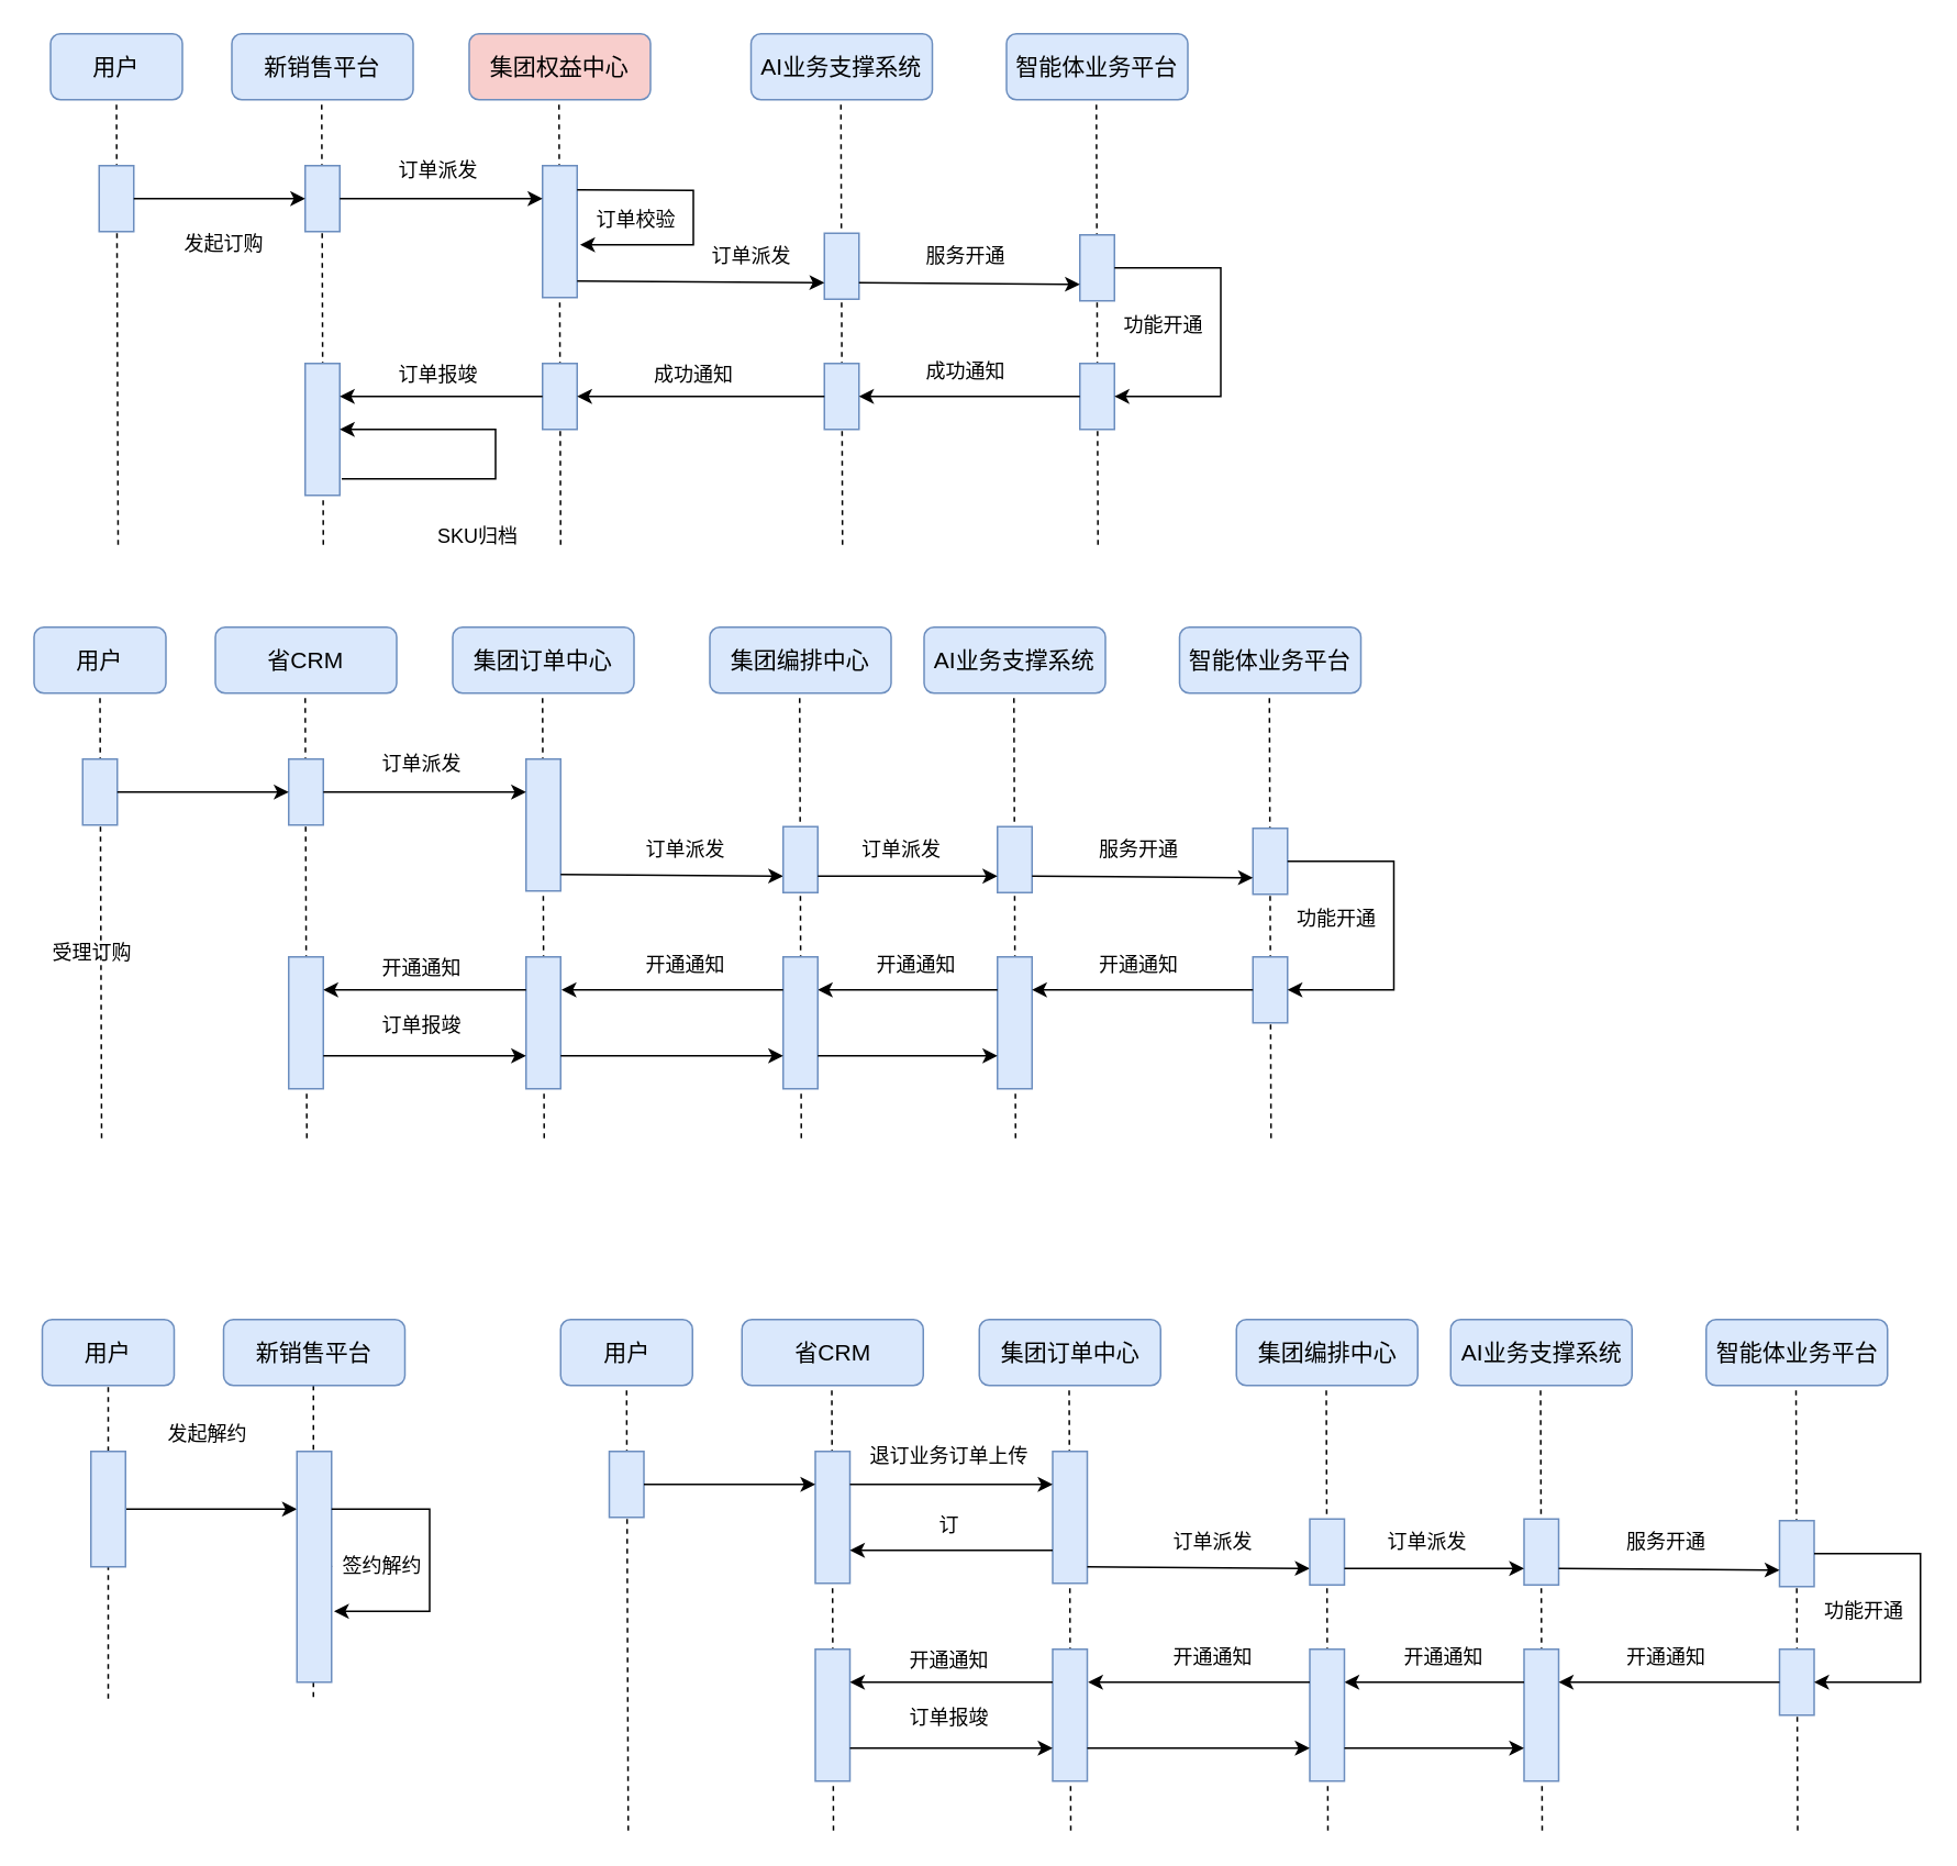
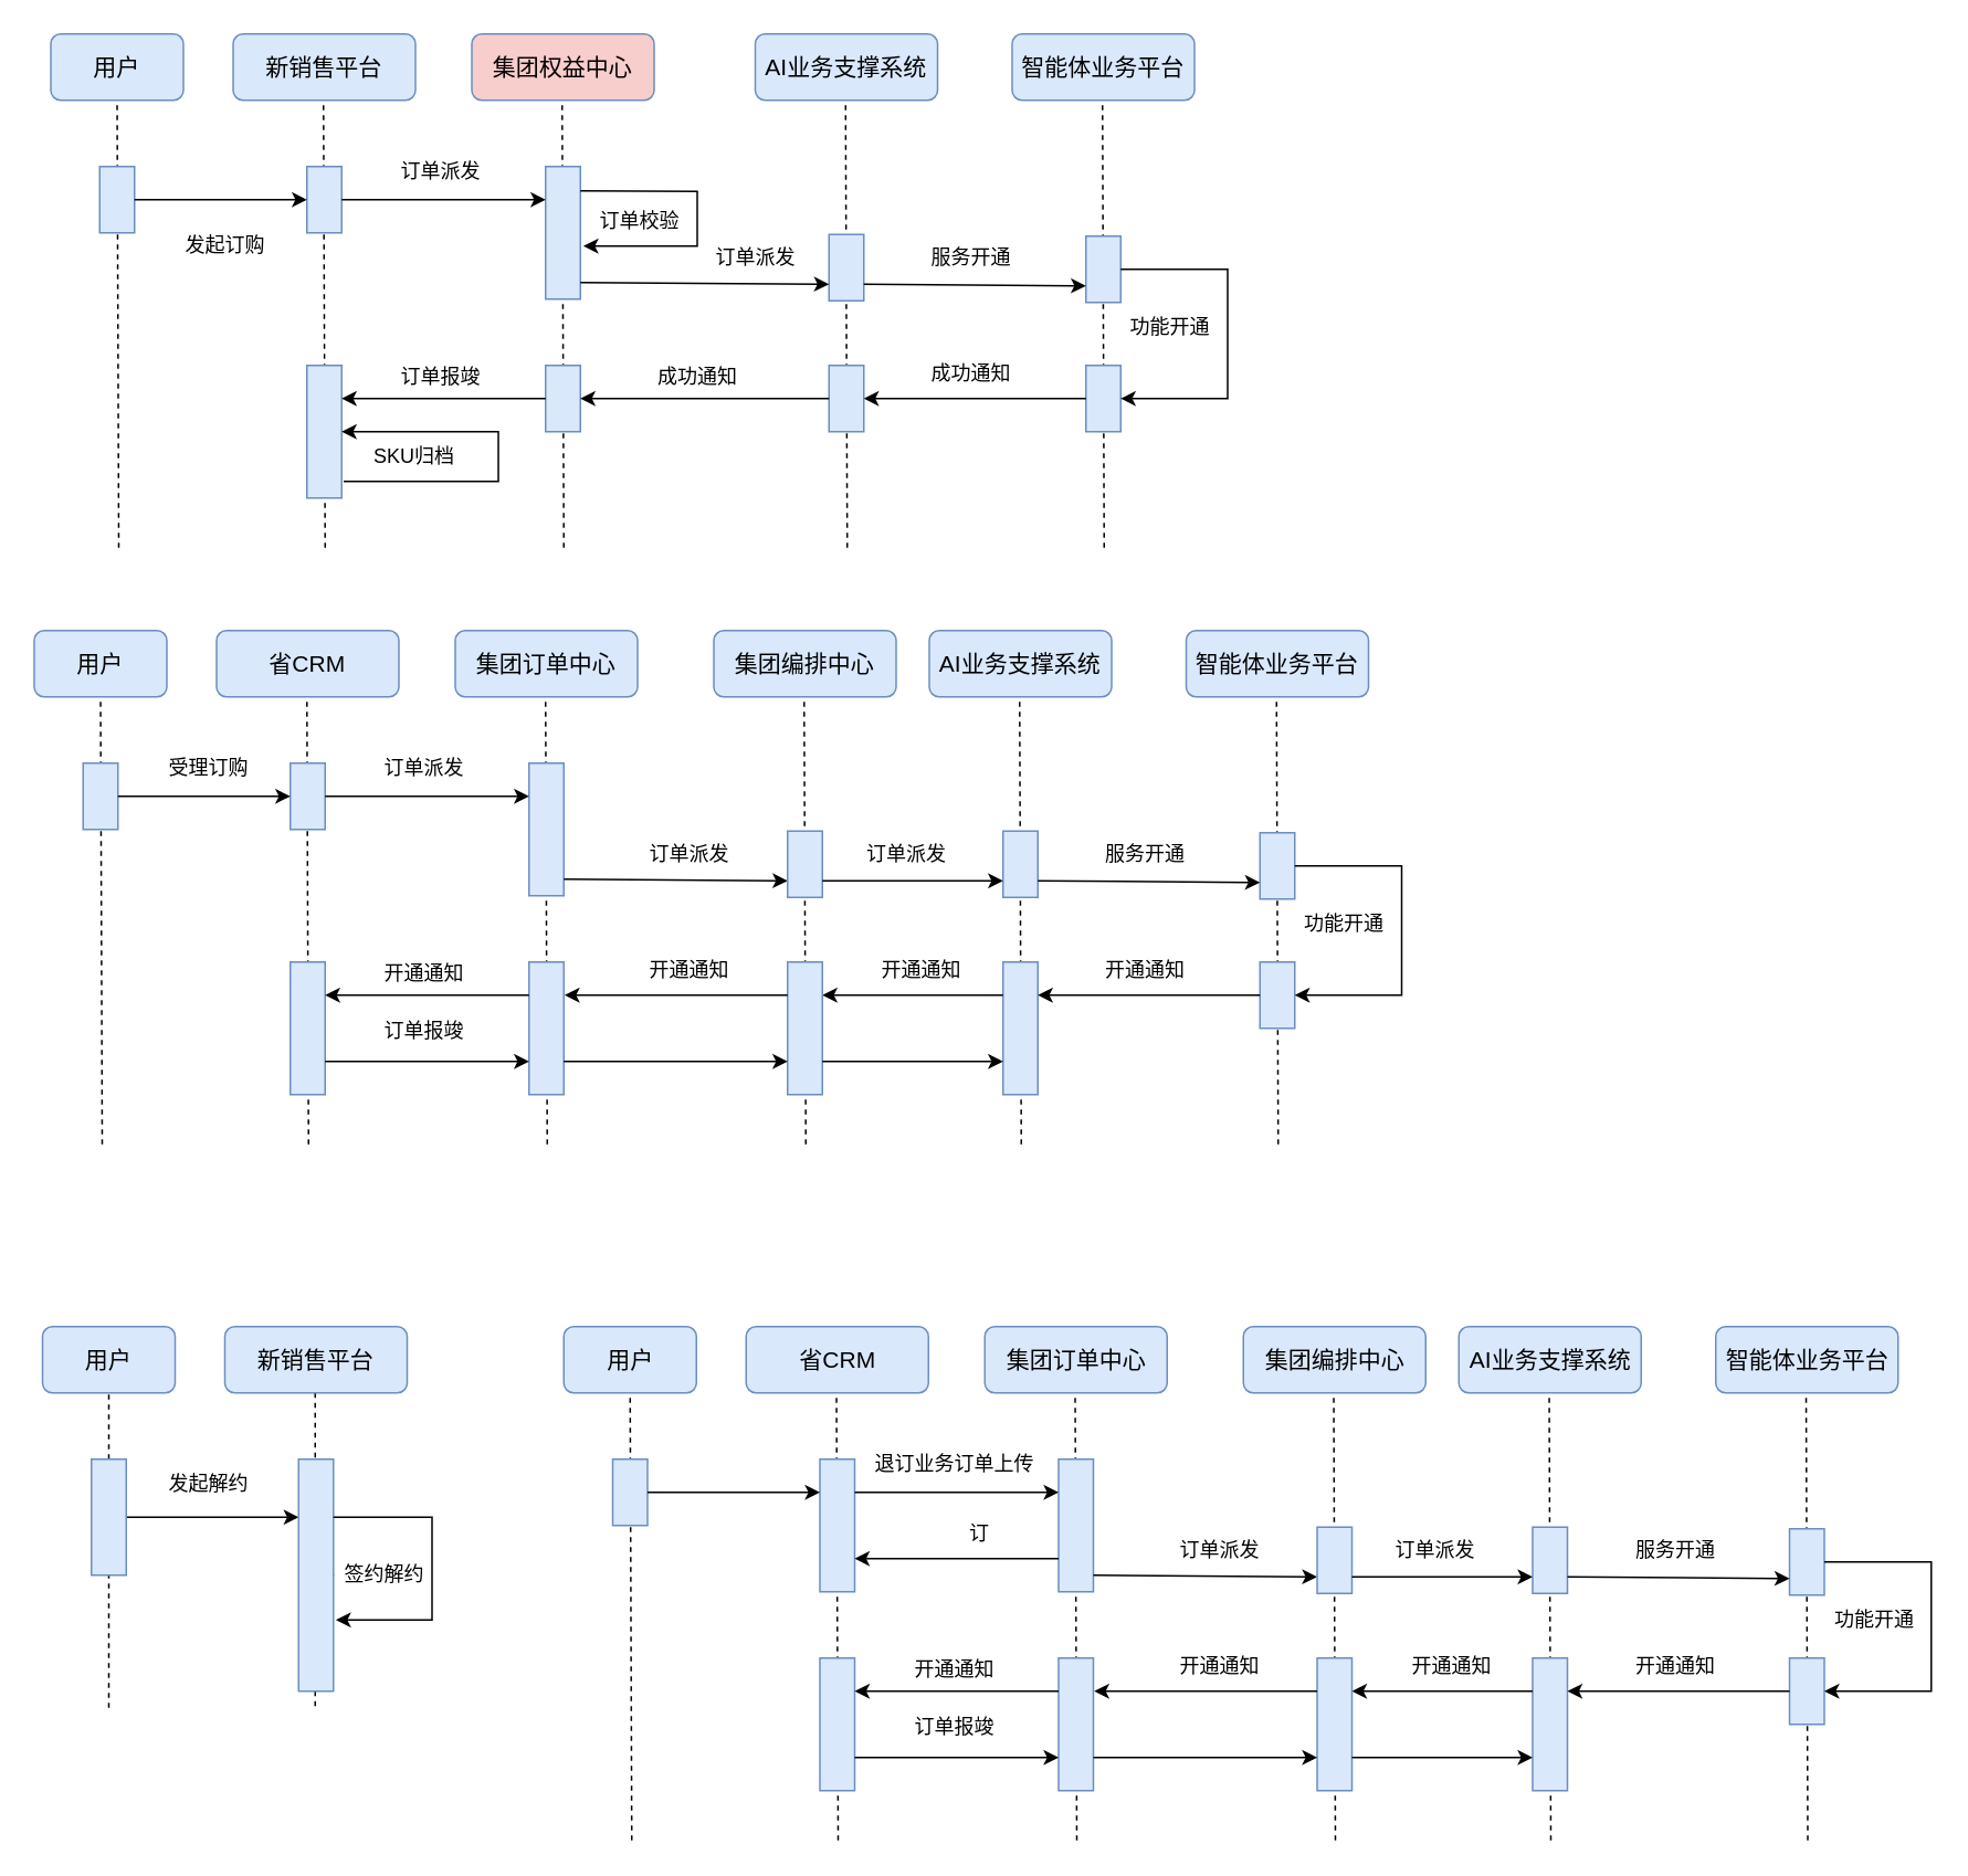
- <mxCell id="42" value="SKU归档" style="text;html=1;align=center;verticalAlign=middle;resizable=0;points=[];autosize=1;strokeColor=none;fillColor=none;" parent="1" vertex="1"><mxGeometry x="254" y="310" width="70" height="30" as="geometry" /></mxCell>
+ <mxCell id="42" value="SKU归档" style="text;html=1;align=center;verticalAlign=middle;resizable=0;points=[];autosize=1;strokeColor=none;fillColor=none;" parent="1" vertex="1"><mxGeometry x="214" y="260" width="70" height="30" as="geometry" /></mxCell>
- <mxCell id="63" value="受理订购" style="text;html=1;align=center;verticalAlign=middle;resizable=0;points=[];autosize=1;strokeColor=none;fillColor=none;" parent="1" vertex="1"><mxGeometry x="20" y="563" width="70" height="30" as="geometry" /></mxCell>
+ <mxCell id="63" value="受理订购" style="text;html=1;align=center;verticalAlign=middle;resizable=0;points=[];autosize=1;strokeColor=none;fillColor=none;" parent="1" vertex="1"><mxGeometry x="90" y="448" width="70" height="30" as="geometry" /></mxCell>
- <mxCell id="93" value="发起解约" style="text;html=1;align=center;verticalAlign=middle;resizable=0;points=[];autosize=1;strokeColor=none;fillColor=none;" vertex="1" parent="1"><mxGeometry x="90" y="855" width="70" height="30" as="geometry" /></mxCell>
+ <mxCell id="93" value="发起解约" style="text;html=1;align=center;verticalAlign=middle;resizable=0;points=[];autosize=1;strokeColor=none;fillColor=none;" vertex="1" parent="1"><mxGeometry x="90" y="880" width="70" height="30" as="geometry" /></mxCell>
- <mxCell id="146" value="订" style="text;html=1;align=center;verticalAlign=middle;resizable=0;points=[];autosize=1;strokeColor=none;fillColor=none;" vertex="1" parent="1"><mxGeometry x="555" y="910" width="40" height="30" as="geometry" /></mxCell>
+ <mxCell id="146" value="订" style="text;html=1;align=center;verticalAlign=middle;resizable=0;points=[];autosize=1;strokeColor=none;fillColor=none;" vertex="1" parent="1"><mxGeometry x="570" y="910" width="40" height="30" as="geometry" /></mxCell>
